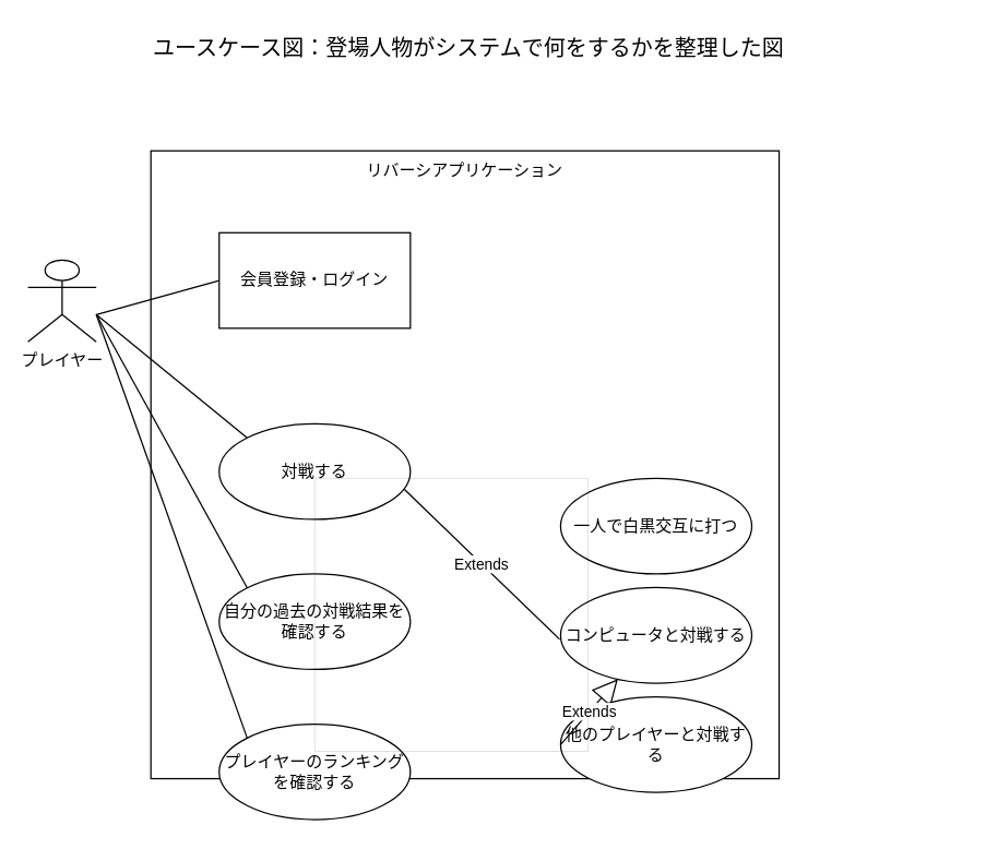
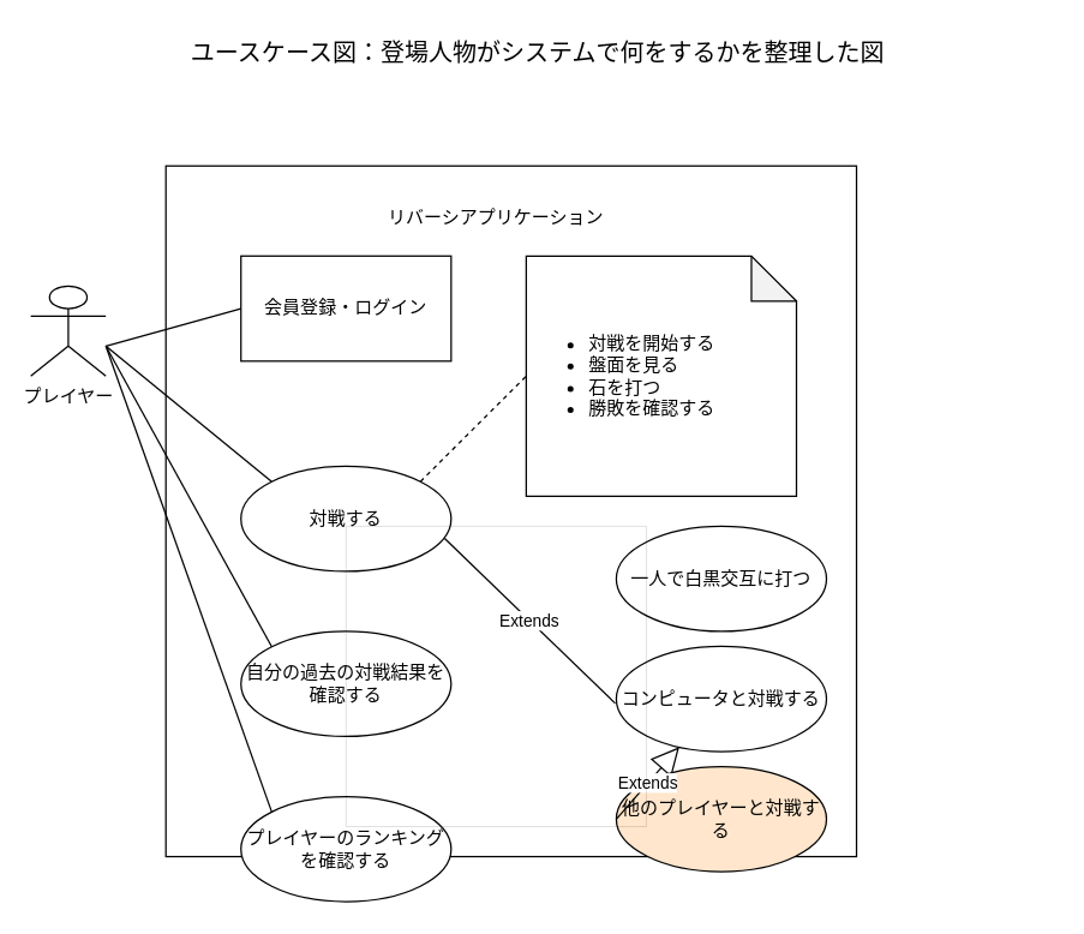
- <mxCell id="2" value="&lt;font style=&quot;font-size: 16px;&quot;&gt;ユースケース図：登場人物がシステムで何をするかを整理した図&lt;/font&gt;" style="text;html=1;strokeColor=none;fillColor=none;align=left;verticalAlign=middle;whiteSpace=wrap;rounded=0;" parent="1" vertex="1"><mxGeometry x="110" y="20" width="590" height="30" as="geometry" /></mxCell>
+ <mxCell id="2" value="&lt;font style=&quot;font-size: 16px;&quot;&gt;ユースケース図：登場人物がシステムで何をするかを整理した図&lt;/font&gt;" style="text;html=1;strokeColor=none;fillColor=none;align=left;verticalAlign=middle;whiteSpace=wrap;rounded=0;" parent="1" vertex="1"><mxGeometry x="125" y="20" width="590" height="30" as="geometry" /></mxCell>
- <mxCell id="4" value="リバーシアプリケーション" style="text;html=1;strokeColor=none;fillColor=none;align=center;verticalAlign=middle;whiteSpace=wrap;rounded=0;" vertex="1" parent="1"><mxGeometry x="230" y="110" width="220" height="30" as="geometry" /></mxCell>
+ <mxCell id="4" value="リバーシアプリケーション" style="text;html=1;strokeColor=none;fillColor=none;align=center;verticalAlign=middle;whiteSpace=wrap;rounded=0;" vertex="1" parent="1"><mxGeometry x="220" y="130" width="220" height="30" as="geometry" /></mxCell>
+ <mxCell id="8" value="&lt;ul&gt;&lt;li&gt;対戦を開始する&lt;/li&gt;&lt;li&gt;盤面を見る&lt;/li&gt;&lt;li&gt;石を打つ&lt;/li&gt;&lt;li&gt;勝敗を確認する&lt;/li&gt;&lt;/ul&gt;" style="shape=note;whiteSpace=wrap;html=1;backgroundOutline=1;darkOpacity=0.05;fillColor=none;align=left;" vertex="1" parent="1"><mxGeometry x="350" y="170" width="180" height="160" as="geometry" /></mxCell>
+ <mxCell id="9" value="" style="endArrow=none;dashed=1;html=1;entryX=0;entryY=0.5;entryDx=0;entryDy=0;entryPerimeter=0;exitX=1;exitY=0;exitDx=0;exitDy=0;" edge="1" parent="1" source="6" target="8"><mxGeometry width="50" height="50" relative="1" as="geometry"><mxPoint x="260" y="210" as="sourcePoint" /><mxPoint x="310" y="160" as="targetPoint" /></mxGeometry></mxCell>
- <mxCell id="16" value="他のプレイヤーと対戦する" style="ellipse;whiteSpace=wrap;html=1;fillStyle=auto;" vertex="1" parent="1"><mxGeometry x="410" y="510" width="140" height="70" as="geometry" /></mxCell>
+ <mxCell id="16" value="他のプレイヤーと対戦する" style="ellipse;whiteSpace=wrap;html=1;fillStyle=auto;fillColor=#ffe6cc;" vertex="1" parent="1"><mxGeometry x="410" y="510" width="140" height="70" as="geometry" /></mxCell>
